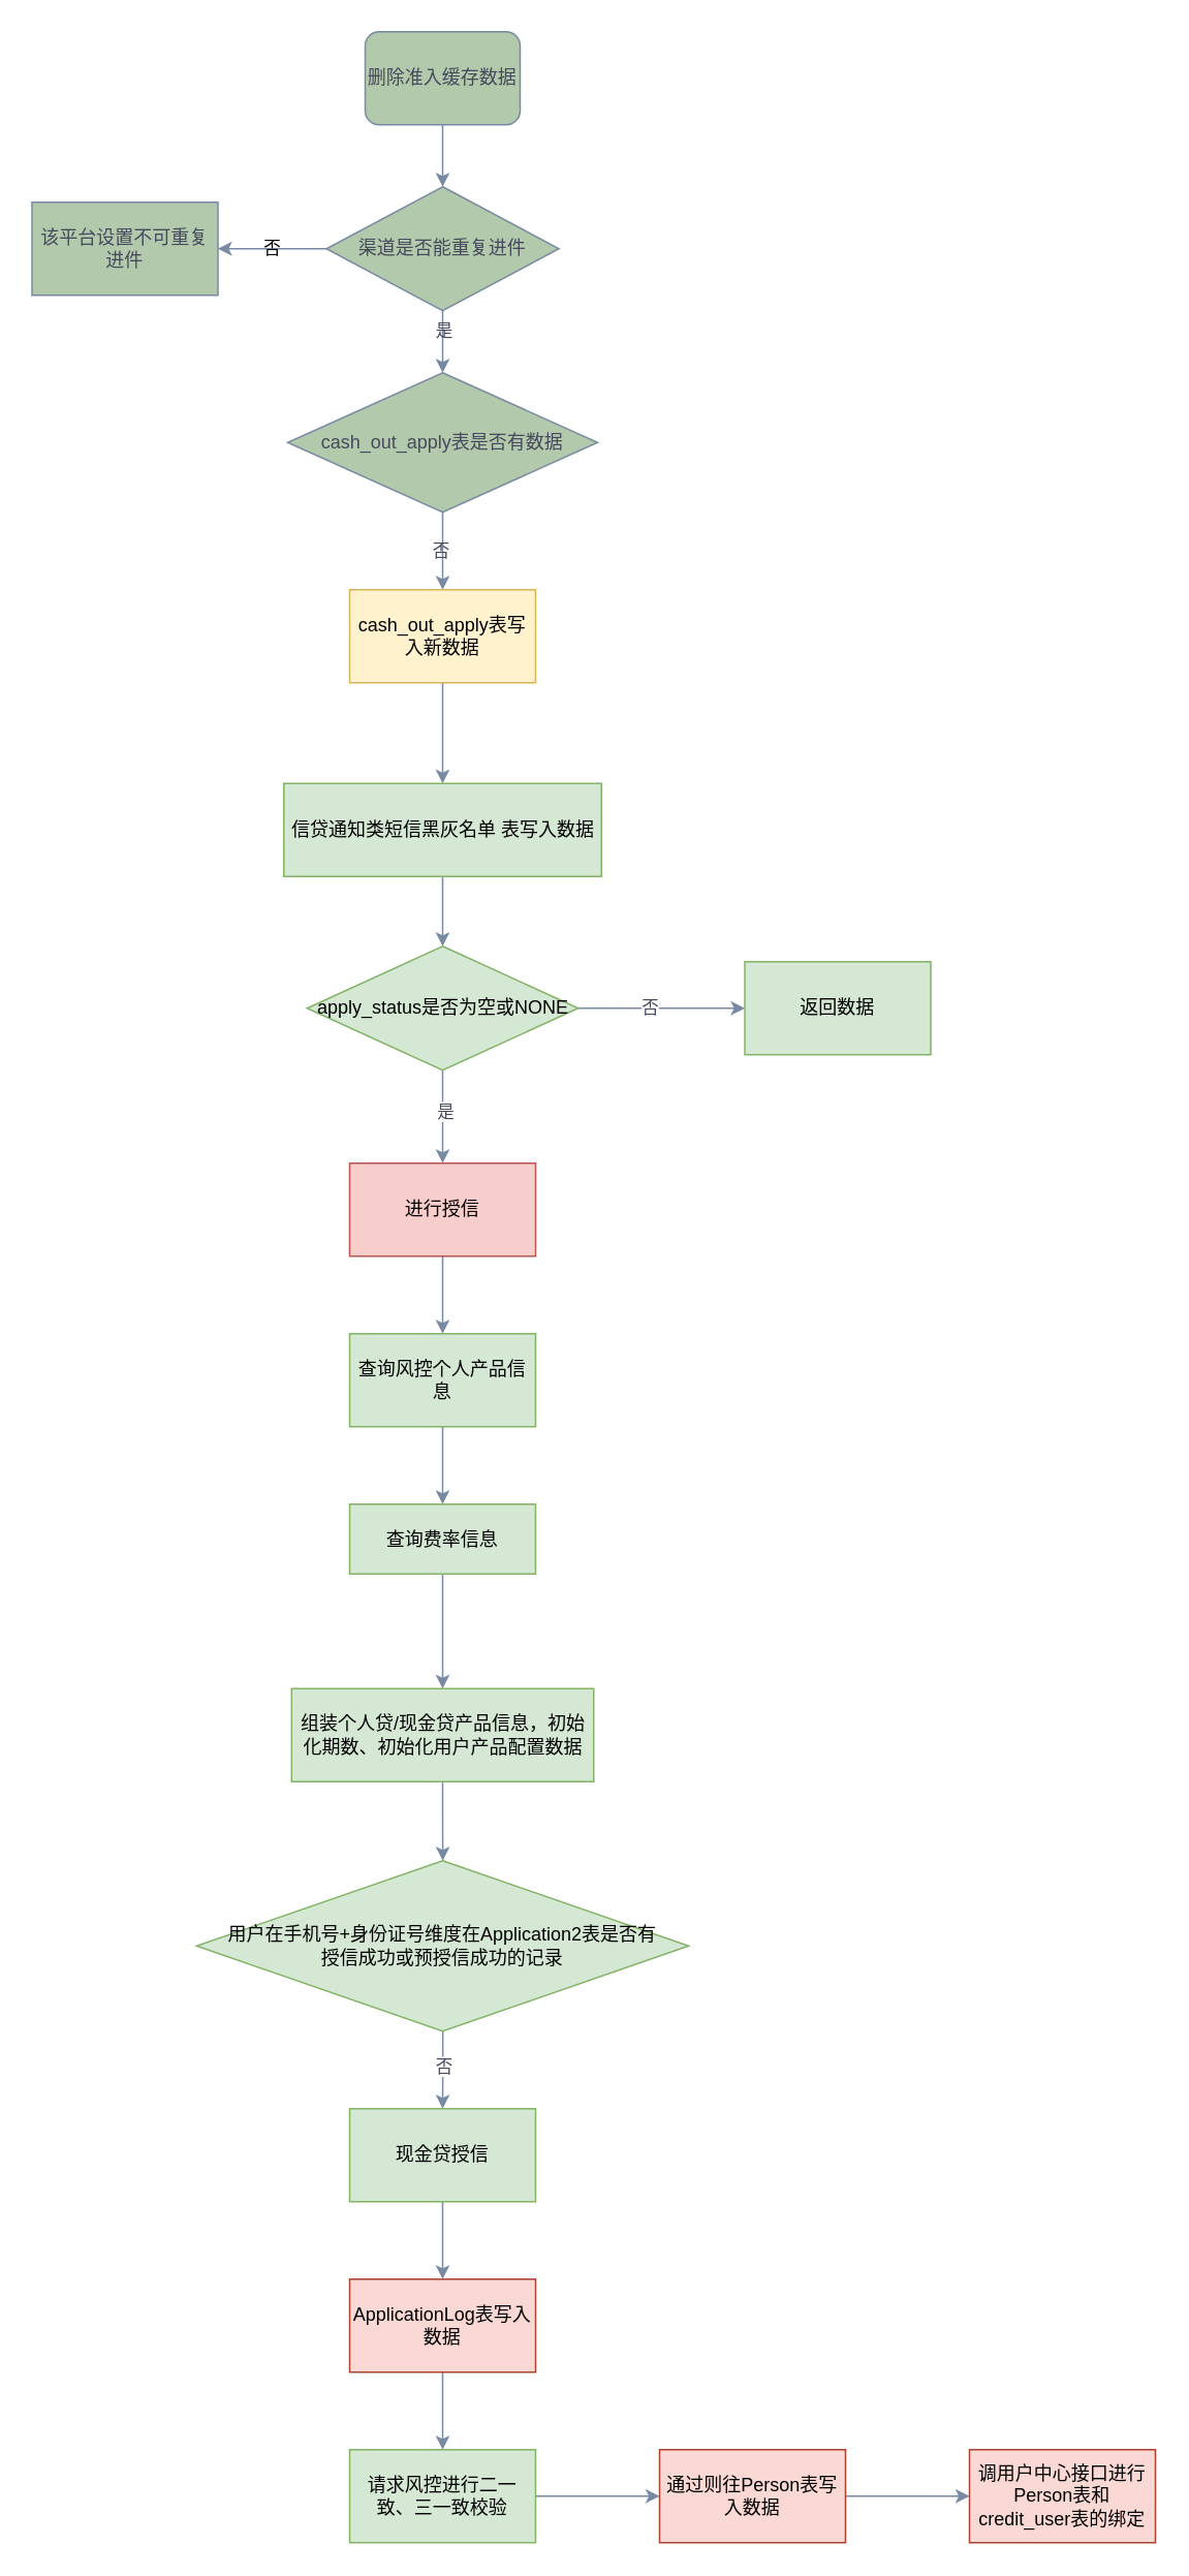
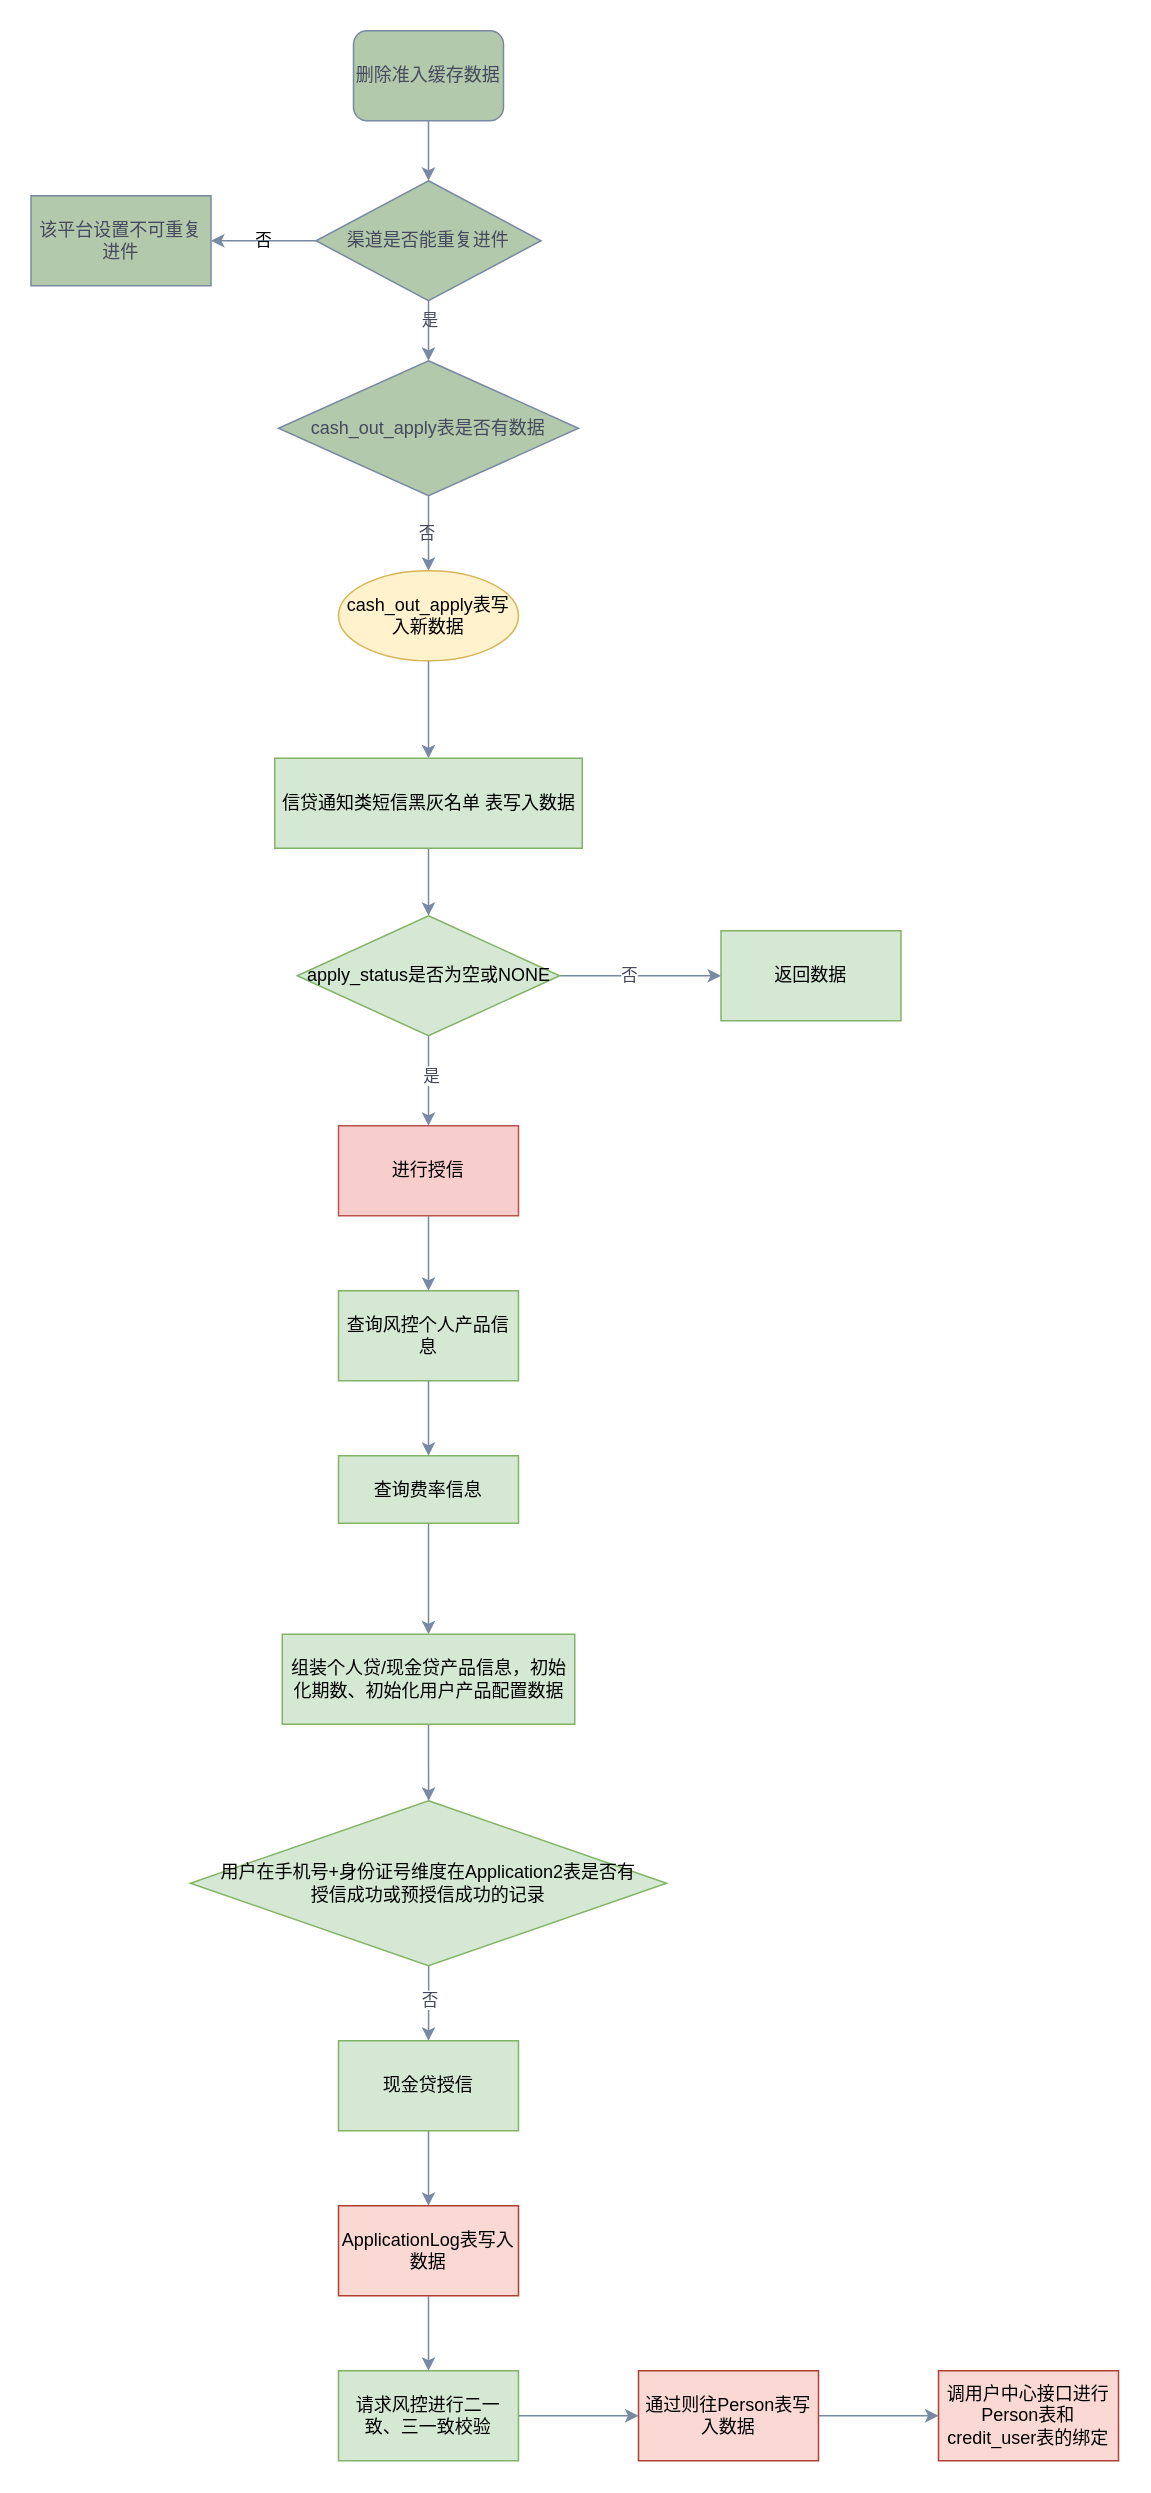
- <mxCell id="13" value="cash_out_apply表写入新数据" style="whiteSpace=wrap;html=1;labelBackgroundColor=none;fillColor=#fff2cc;strokeColor=#d6b656;" vertex="1" parent="1"><mxGeometry x="225" y="380" width="120" height="60" as="geometry" /></mxCell>
+ <mxCell id="13" value="cash_out_apply表写入新数据" style="ellipse;whiteSpace=wrap;html=1;labelBackgroundColor=none;fillColor=#fff2cc;strokeColor=#d6b656;" vertex="1" parent="1"><mxGeometry x="225" y="380" width="120" height="60" as="geometry" /></mxCell>
